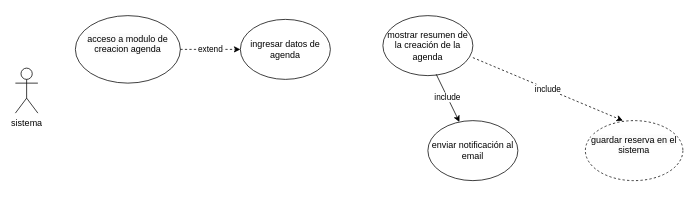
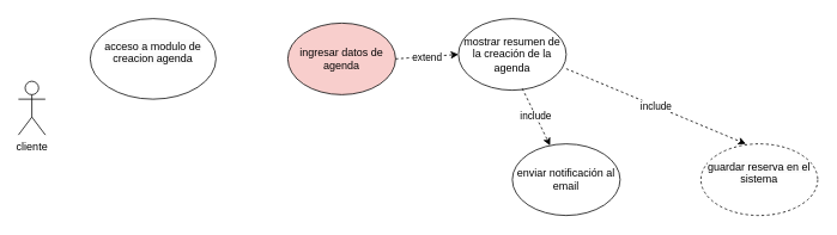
+ <mxCell id="9" value="extend" style="endArrow=classic;html=1;rounded=0;dashed=1;strokeColor=default;align=center;verticalAlign=middle;fontFamily=Helvetica;fontSize=11;fontColor=default;labelBackgroundColor=default;exitX=1;exitY=0.5;exitDx=0;exitDy=0;entryX=0;entryY=0.5;entryDx=0;entryDy=0;" parent="1" source="4" target="5" edge="1"><mxGeometry width="50" height="50" relative="1" as="geometry"><mxPoint x="490" y="210" as="sourcePoint" /><mxPoint x="540" y="160" as="targetPoint" /></mxGeometry></mxCell>
- <mxCell id="8" value="extend" style="endArrow=classic;html=1;rounded=0;dashed=1;strokeColor=default;align=center;verticalAlign=middle;fontFamily=Helvetica;fontSize=11;fontColor=default;labelBackgroundColor=default;exitX=1;exitY=0.5;exitDx=0;exitDy=0;" parent="1" source="3" target="4" edge="1"><mxGeometry width="50" height="50" relative="1" as="geometry"><mxPoint x="480" y="200" as="sourcePoint" /><mxPoint x="530" y="150" as="targetPoint" /></mxGeometry></mxCell>
- <mxCell id="4" value="ingresar datos de agenda" style="ellipse;whiteSpace=wrap;html=1;" parent="1" vertex="1"><mxGeometry x="320" y="25" width="120" height="80" as="geometry" /></mxCell>
+ <mxCell id="4" value="ingresar datos de agenda" style="ellipse;whiteSpace=wrap;html=1;fillColor=#f8cecc;" parent="1" vertex="1"><mxGeometry x="320" y="25" width="120" height="80" as="geometry" /></mxCell>
- <mxCell id="10" value="include" style="endArrow=classic;html=1;rounded=0;dashed=0;strokeColor=default;align=center;verticalAlign=middle;fontFamily=Helvetica;fontSize=11;fontColor=default;labelBackgroundColor=default;exitX=0.592;exitY=0.975;exitDx=0;exitDy=0;exitPerimeter=0;" parent="1" source="5" target="7" edge="1"><mxGeometry width="50" height="50" relative="1" as="geometry"><mxPoint x="470" y="190" as="sourcePoint" /><mxPoint x="520" y="140" as="targetPoint" /></mxGeometry></mxCell>
+ <mxCell id="10" value="include" style="endArrow=classic;html=1;rounded=0;dashed=1;strokeColor=default;align=center;verticalAlign=middle;fontFamily=Helvetica;fontSize=11;fontColor=default;labelBackgroundColor=default;exitX=0.592;exitY=0.975;exitDx=0;exitDy=0;exitPerimeter=0;" parent="1" source="5" target="7" edge="1"><mxGeometry width="50" height="50" relative="1" as="geometry"><mxPoint x="470" y="190" as="sourcePoint" /><mxPoint x="520" y="140" as="targetPoint" /></mxGeometry></mxCell>
- <mxCell id="2" value="sistema" style="shape=umlActor;verticalLabelPosition=bottom;verticalAlign=top;html=1;outlineConnect=0;" parent="1" vertex="1"><mxGeometry x="20" y="90" width="30" height="60" as="geometry" /></mxCell>
+ <mxCell id="2" value="cliente" style="shape=umlActor;verticalLabelPosition=bottom;verticalAlign=top;html=1;outlineConnect=0;" parent="1" vertex="1"><mxGeometry x="20" y="90" width="30" height="60" as="geometry" /></mxCell>
